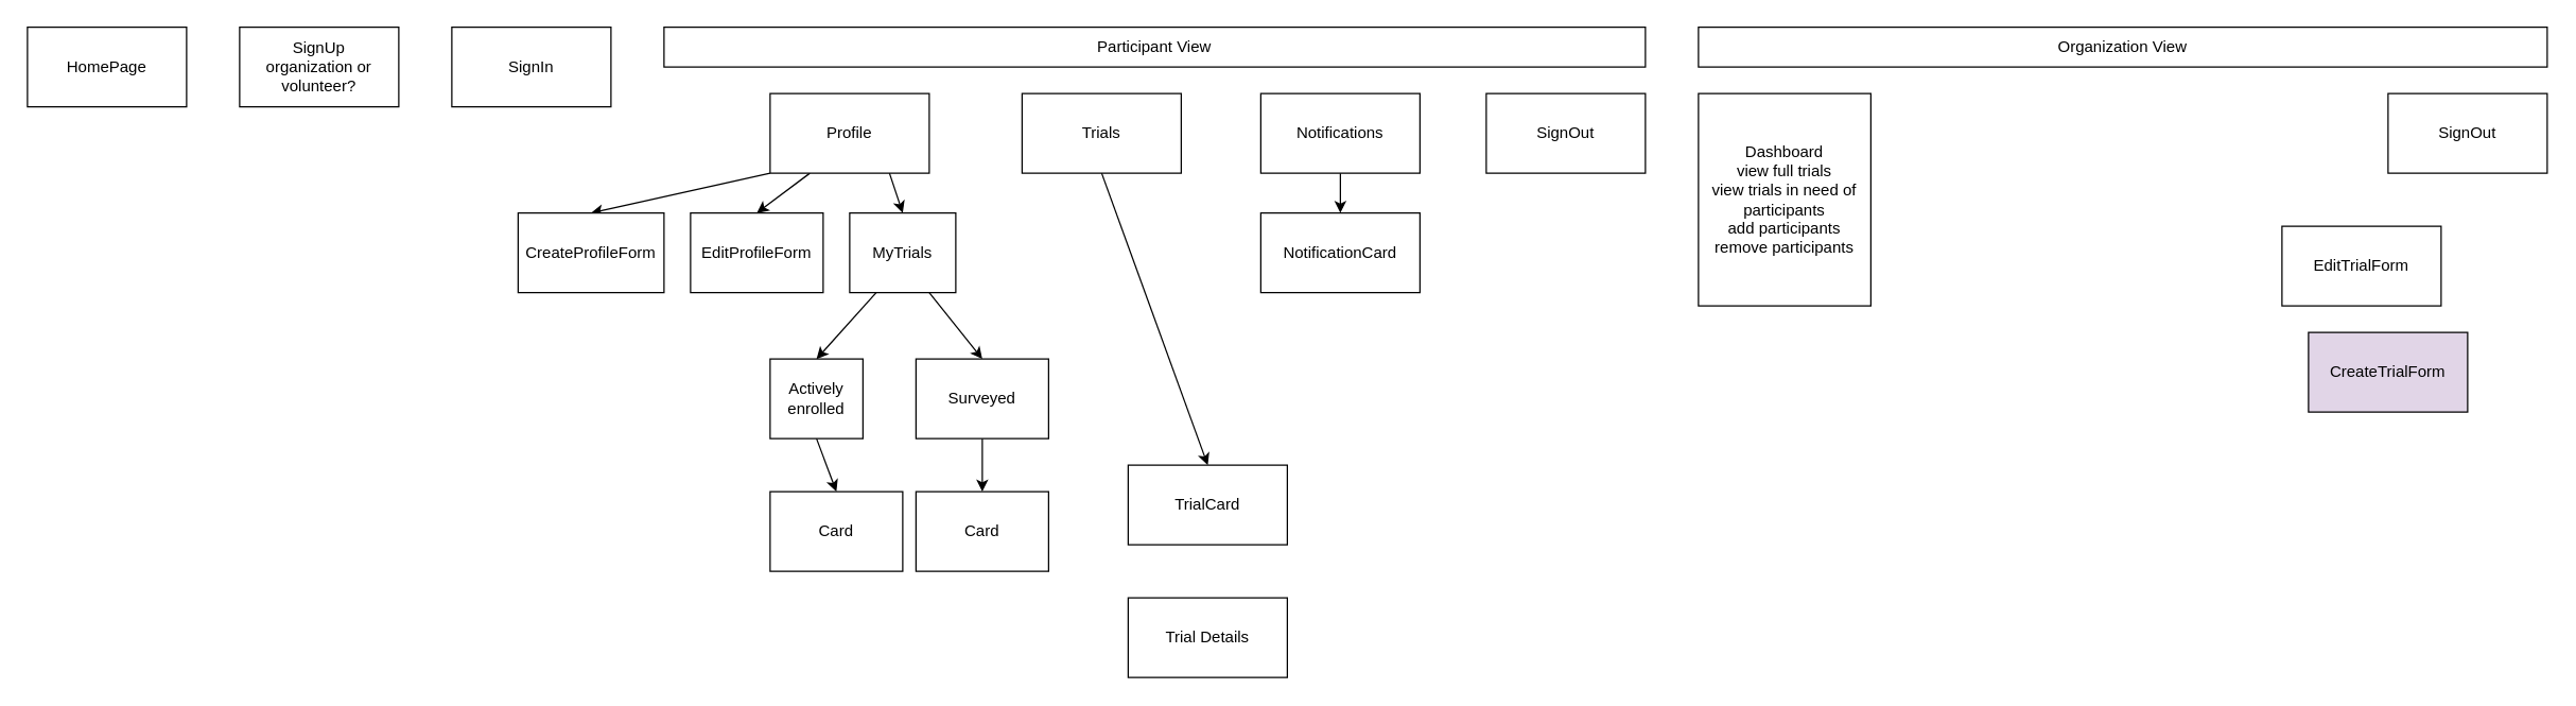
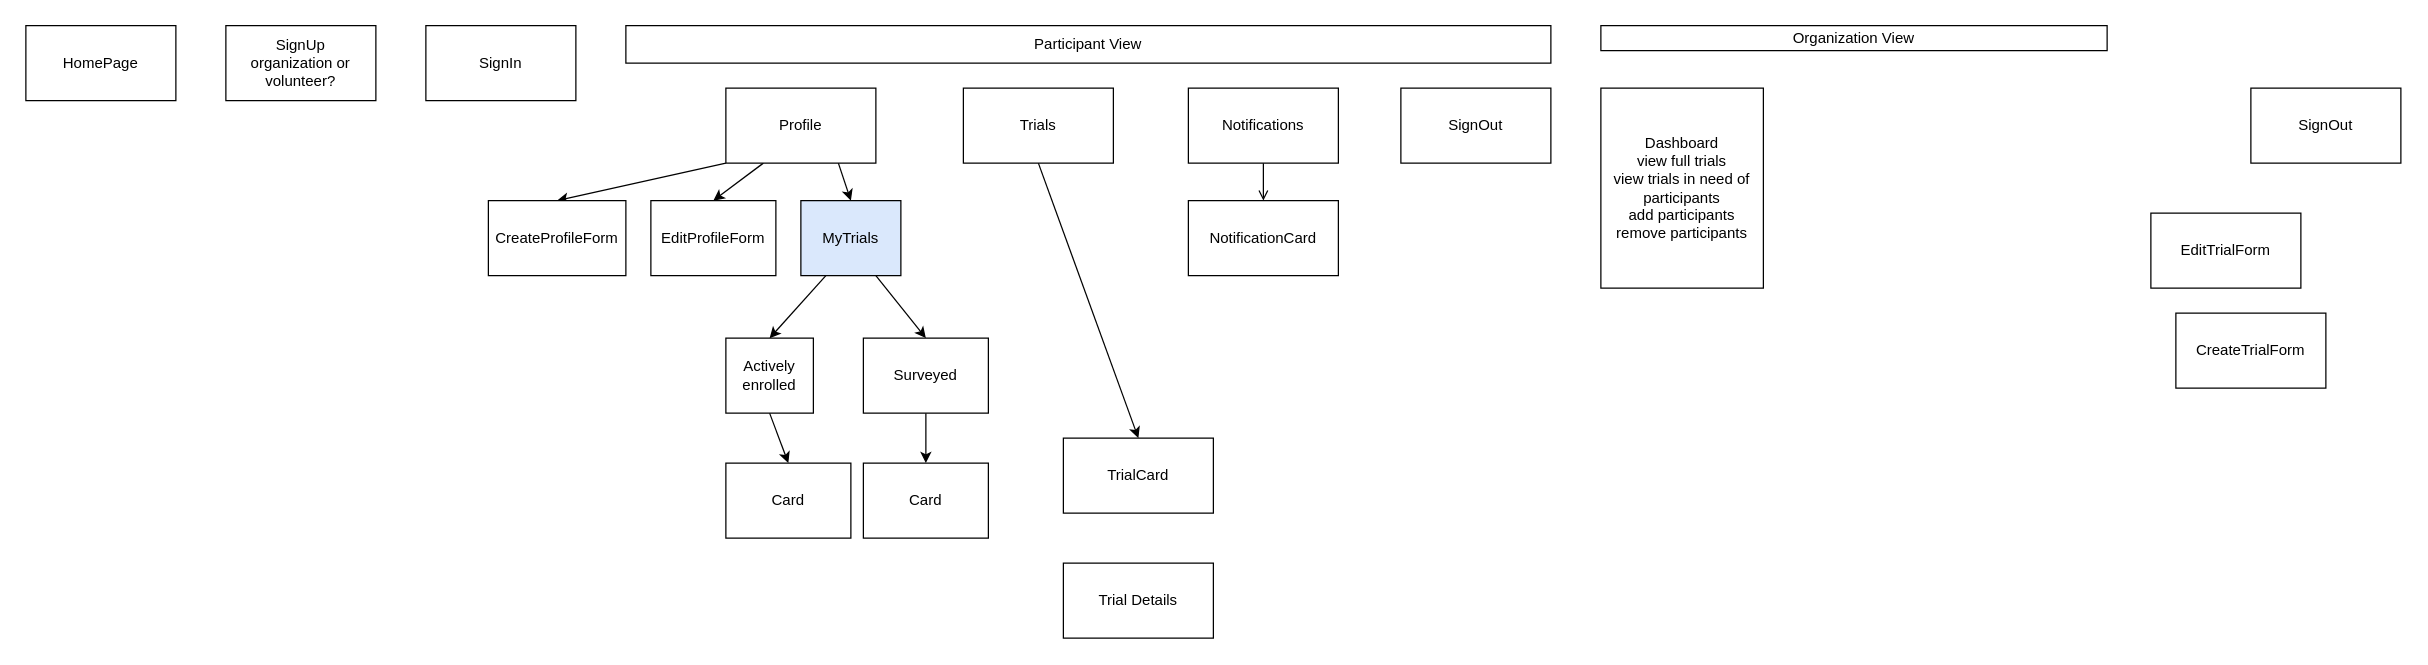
- <mxCell id="10" value="Organization View" style="whiteSpace=wrap;html=1;" parent="1" vertex="1"><mxGeometry x="1280" y="20" width="640" height="30" as="geometry" /></mxCell>
+ <mxCell id="10" value="Organization View" style="whiteSpace=wrap;html=1;" parent="1" vertex="1"><mxGeometry x="1280" y="20" width="405" height="20" as="geometry" /></mxCell>
- <mxCell id="13" style="edgeStyle=none;html=1;exitX=0.5;exitY=1;exitDx=0;exitDy=0;entryX=0.5;entryY=0;entryDx=0;entryDy=0;" parent="1" source="14" target="19" edge="1"><mxGeometry relative="1" as="geometry" /></mxCell>
+ <mxCell id="13" style="edgeStyle=none;html=1;exitX=0.5;exitY=1;exitDx=0;exitDy=0;entryX=0.5;entryY=0;entryDx=0;entryDy=0;endArrow=open;" parent="1" source="14" target="19" edge="1"><mxGeometry relative="1" as="geometry" /></mxCell>
- <mxCell id="23" value="MyTrials" style="whiteSpace=wrap;html=1;" parent="1" vertex="1"><mxGeometry x="640" y="160" width="80" height="60" as="geometry" /></mxCell>
+ <mxCell id="23" value="MyTrials" style="whiteSpace=wrap;html=1;fillColor=#dae8fc;" parent="1" vertex="1"><mxGeometry x="640" y="160" width="80" height="60" as="geometry" /></mxCell>
- <mxCell id="29" value="CreateTrialForm" style="whiteSpace=wrap;html=1;fillColor=#e1d5e7;" parent="1" vertex="1"><mxGeometry x="1740" y="250" width="120" height="60" as="geometry" /></mxCell>
+ <mxCell id="29" value="CreateTrialForm" style="whiteSpace=wrap;html=1;" parent="1" vertex="1"><mxGeometry x="1740" y="250" width="120" height="60" as="geometry" /></mxCell>
